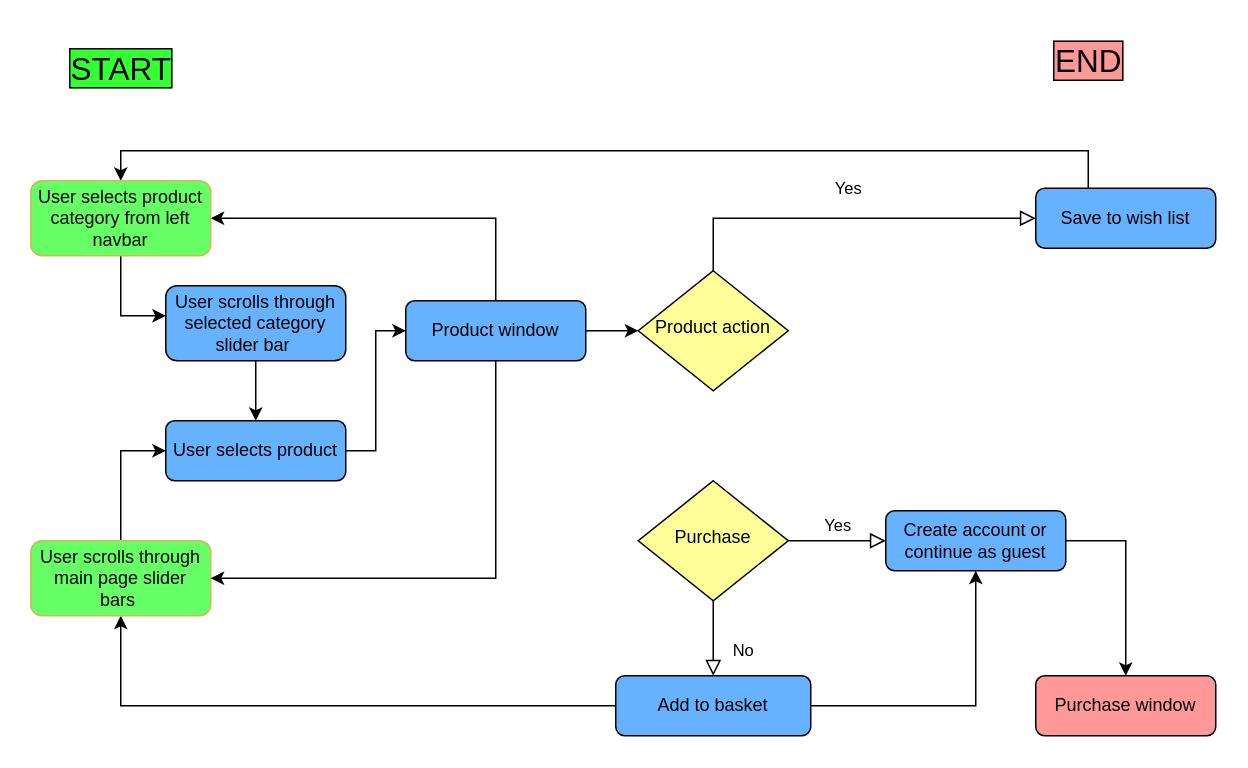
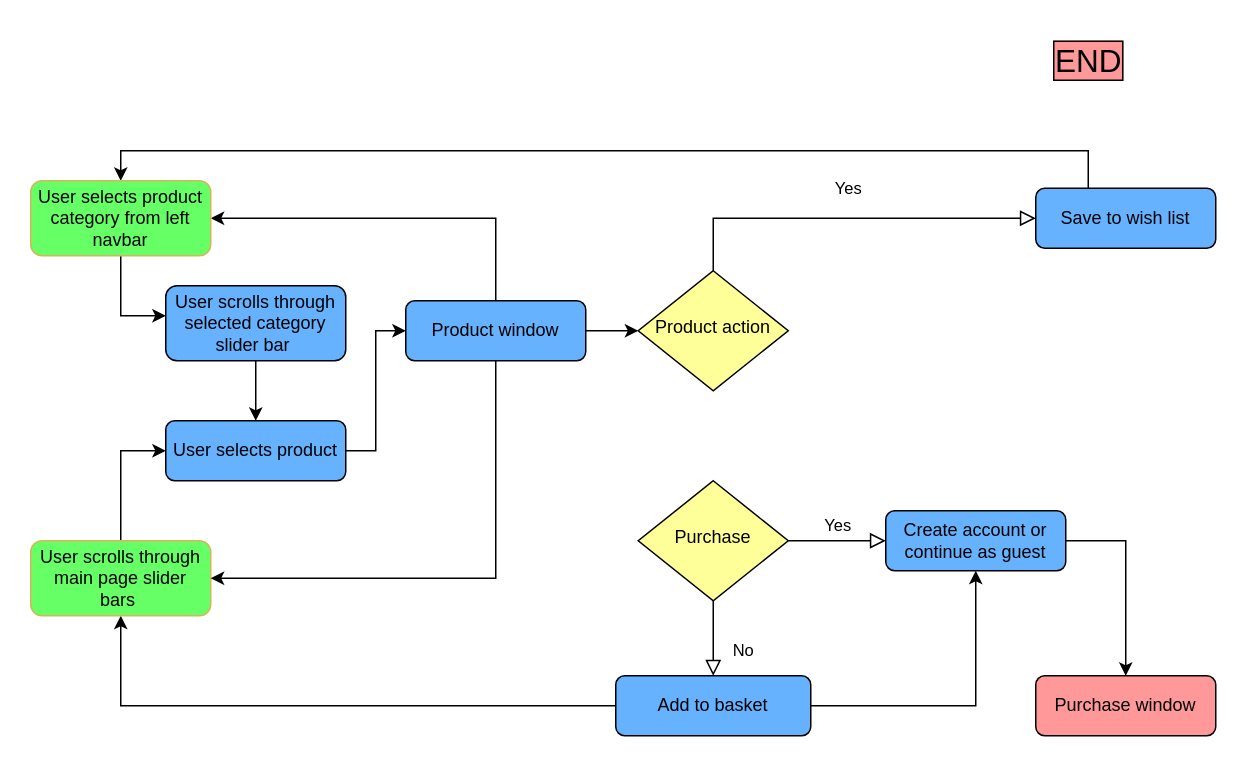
- <mxCell id="25" value="START" style="text;html=1;align=center;verticalAlign=middle;resizable=0;points=[];autosize=1;strokeColor=none;fillColor=none;labelBackgroundColor=#33FF33;labelBorderColor=#000000;spacingTop=0;fontSize=21;" vertex="1" parent="1"><mxGeometry x="35" y="25" width="90" height="40" as="geometry" /></mxCell>
